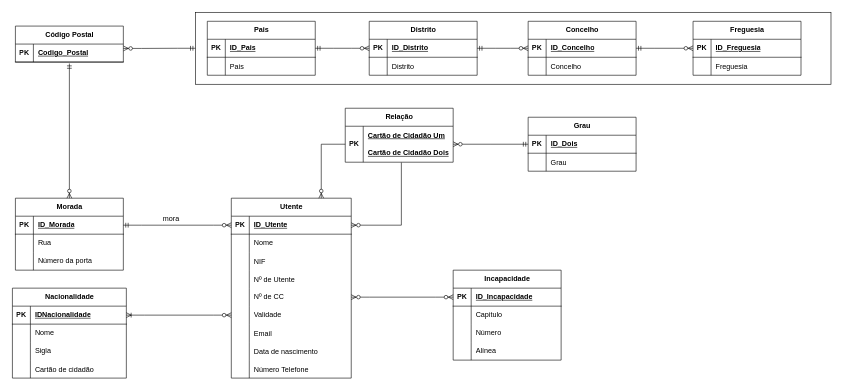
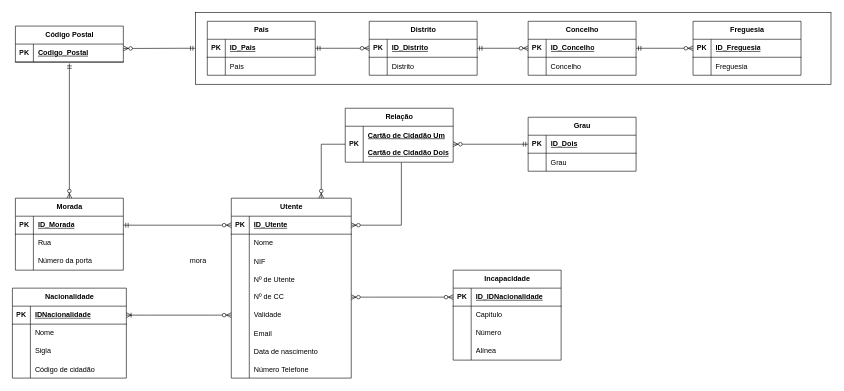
- <mxCell id="121" value="mora" style="text;html=1;strokeColor=none;fillColor=none;align=center;verticalAlign=middle;whiteSpace=wrap;rounded=0;" vertex="1" parent="1"><mxGeometry x="255" y="350" width="60" height="30" as="geometry" /></mxCell>
+ <mxCell id="121" value="mora" style="text;html=1;strokeColor=none;fillColor=none;align=center;verticalAlign=middle;whiteSpace=wrap;rounded=0;" vertex="1" parent="1"><mxGeometry x="300" y="420" width="60" height="30" as="geometry" /></mxCell>
- <mxCell id="105" value="ID_Incapacidade" style="shape=partialRectangle;connectable=0;fillColor=none;top=0;left=0;bottom=0;right=0;align=left;spacingLeft=6;fontStyle=5;overflow=hidden;whiteSpace=wrap;html=1;" vertex="1" parent="103"><mxGeometry x="30" width="150" height="30" as="geometry"><mxRectangle width="150" height="30" as="alternateBounds" /></mxGeometry></mxCell>
+ <mxCell id="105" value="ID_IDNacionalidade" style="shape=partialRectangle;connectable=0;fillColor=none;top=0;left=0;bottom=0;right=0;align=left;spacingLeft=6;fontStyle=5;overflow=hidden;whiteSpace=wrap;html=1;" vertex="1" parent="103"><mxGeometry x="30" width="150" height="30" as="geometry"><mxRectangle width="150" height="30" as="alternateBounds" /></mxGeometry></mxCell>
- <mxCell id="42" value="Cartão de cidadão" style="shape=partialRectangle;connectable=0;fillColor=none;top=0;left=0;bottom=0;right=0;align=left;spacingLeft=6;overflow=hidden;" parent="40" vertex="1"><mxGeometry x="30" width="160" height="30" as="geometry"><mxRectangle width="160" height="30" as="alternateBounds" /></mxGeometry></mxCell>
+ <mxCell id="42" value="Código de cidadão" style="shape=partialRectangle;connectable=0;fillColor=none;top=0;left=0;bottom=0;right=0;align=left;spacingLeft=6;overflow=hidden;" parent="40" vertex="1"><mxGeometry x="30" width="160" height="30" as="geometry"><mxRectangle width="160" height="30" as="alternateBounds" /></mxGeometry></mxCell>
